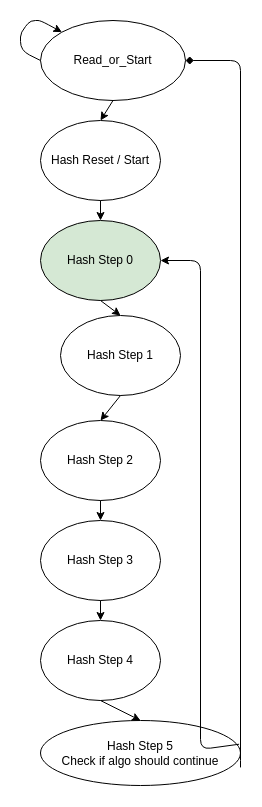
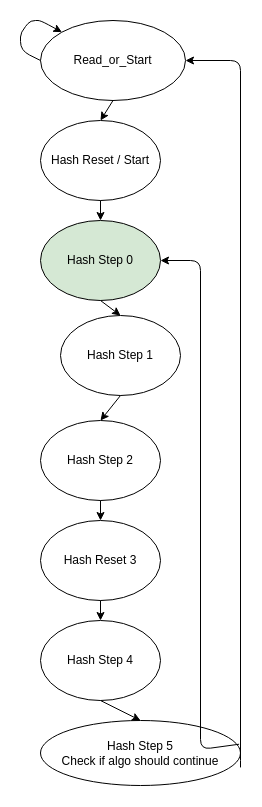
- <mxCell id="16" value="" style="endArrow=diamond;html=1;entryX=1;entryY=0.5;entryDx=0;entryDy=0;exitX=1;exitY=0.625;exitDx=0;exitDy=0;exitPerimeter=0;" parent="1" target="14" edge="1" source="7"><mxGeometry width="50" height="50" relative="1" as="geometry"><mxPoint x="160" y="660" as="sourcePoint" /><mxPoint x="200" y="160" as="targetPoint" /><Array as="points"><mxPoint x="240" y="770" /><mxPoint x="240" y="60" /></Array></mxGeometry></mxCell>
+ <mxCell id="16" value="" style="endArrow=classic;html=1;entryX=1;entryY=0.5;entryDx=0;entryDy=0;exitX=1;exitY=0.625;exitDx=0;exitDy=0;exitPerimeter=0;" parent="1" target="14" edge="1" source="7"><mxGeometry width="50" height="50" relative="1" as="geometry"><mxPoint x="160" y="660" as="sourcePoint" /><mxPoint x="200" y="160" as="targetPoint" /><Array as="points"><mxPoint x="240" y="770" /><mxPoint x="240" y="60" /></Array></mxGeometry></mxCell>
- <mxCell id="5" value="&lt;span&gt;Hash Step 3&lt;/span&gt;" style="ellipse;whiteSpace=wrap;html=1;" parent="1" vertex="1"><mxGeometry x="40" y="520" width="120" height="80" as="geometry" /></mxCell>
+ <mxCell id="5" value="&lt;span&gt;Hash Reset 3&lt;/span&gt;" style="ellipse;whiteSpace=wrap;html=1;" parent="1" vertex="1"><mxGeometry x="40" y="520" width="120" height="80" as="geometry" /></mxCell>
